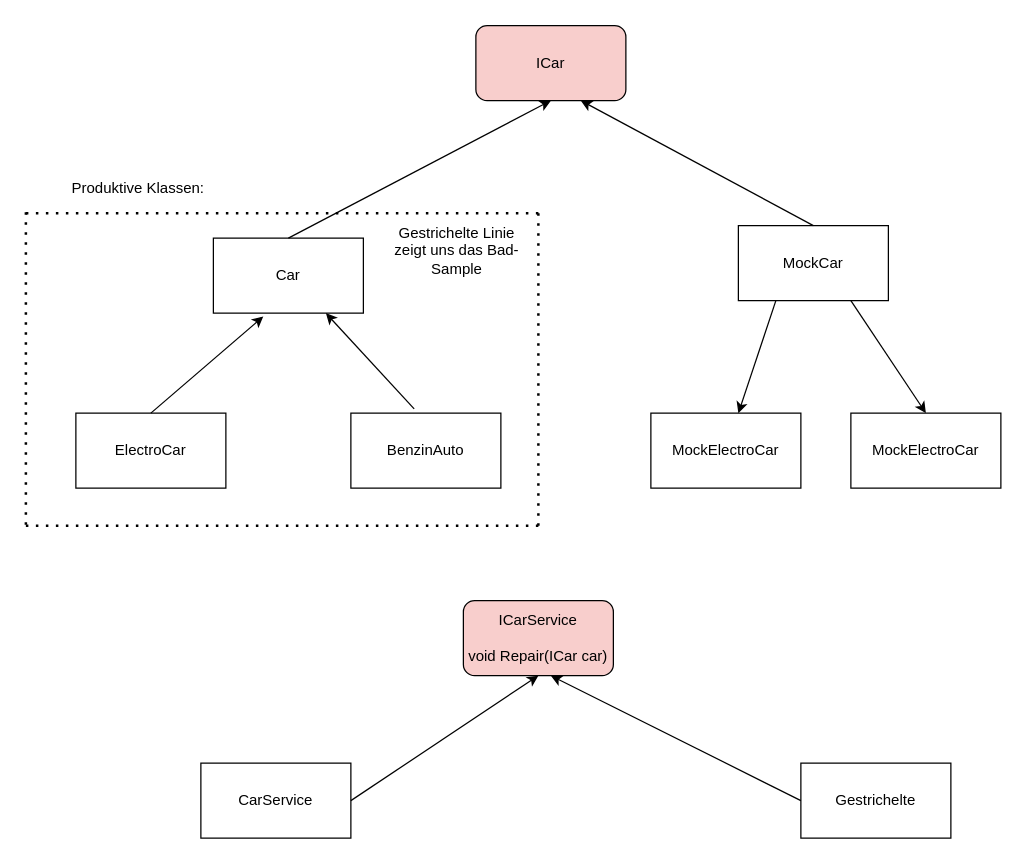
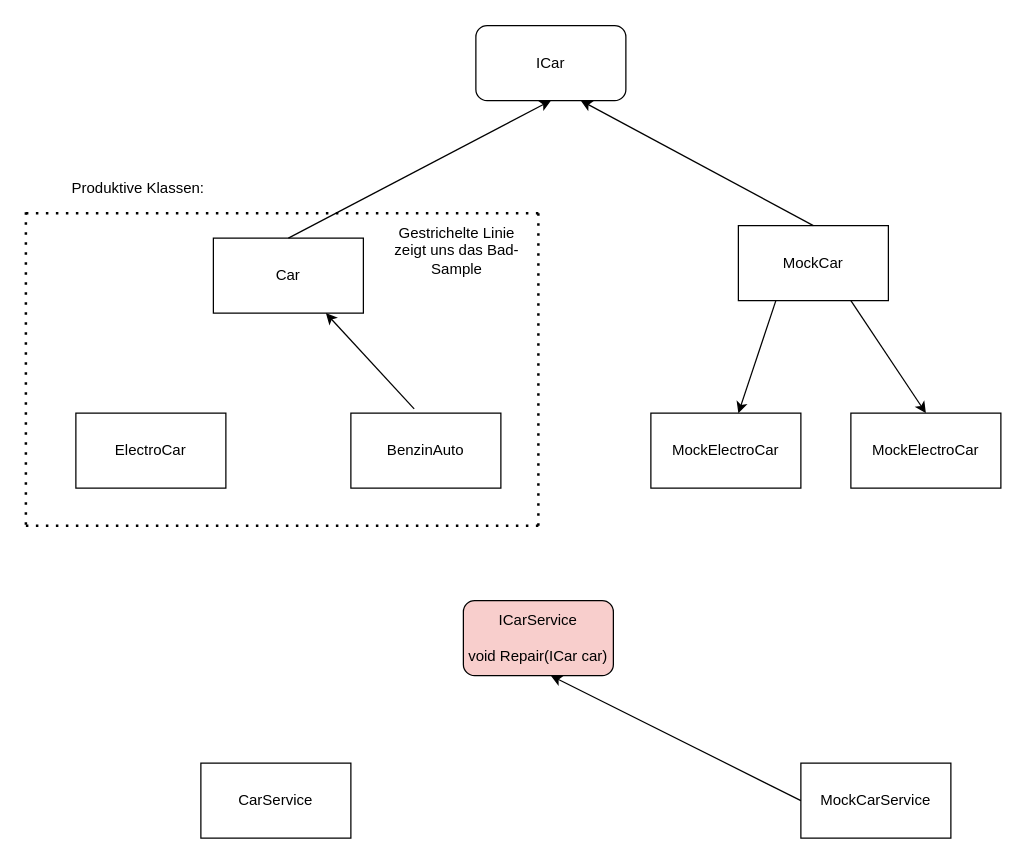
- <mxCell id="2" value="ICar" style="rounded=1;whiteSpace=wrap;html=1;fillColor=#f8cecc;" vertex="1" parent="1"><mxGeometry x="380" y="20" width="120" height="60" as="geometry" /></mxCell>
+ <mxCell id="2" value="ICar" style="rounded=1;whiteSpace=wrap;html=1;" vertex="1" parent="1"><mxGeometry x="380" y="20" width="120" height="60" as="geometry" /></mxCell>
- <mxCell id="8" value="" style="endArrow=classic;html=1;exitX=0.5;exitY=0;exitDx=0;exitDy=0;entryX=0.333;entryY=1.044;entryDx=0;entryDy=0;entryPerimeter=0;" edge="1" parent="1" source="5" target="3"><mxGeometry width="50" height="50" relative="1" as="geometry"><mxPoint x="390" y="330" as="sourcePoint" /><mxPoint x="440" y="280" as="targetPoint" /></mxGeometry></mxCell>
- <mxCell id="24" value="" style="endArrow=classic;html=1;exitX=1;exitY=0.5;exitDx=0;exitDy=0;entryX=0.5;entryY=1;entryDx=0;entryDy=0;" edge="1" parent="1" source="22" target="21"><mxGeometry width="50" height="50" relative="1" as="geometry"><mxPoint x="390" y="510" as="sourcePoint" /><mxPoint x="440" y="460" as="targetPoint" /></mxGeometry></mxCell>
- <mxCell id="23" value="Gestrichelte" style="rounded=0;whiteSpace=wrap;html=1;" vertex="1" parent="1"><mxGeometry x="640" y="610" width="120" height="60" as="geometry" /></mxCell>
+ <mxCell id="23" value="MockCarService" style="rounded=0;whiteSpace=wrap;html=1;" vertex="1" parent="1"><mxGeometry x="640" y="610" width="120" height="60" as="geometry" /></mxCell>
